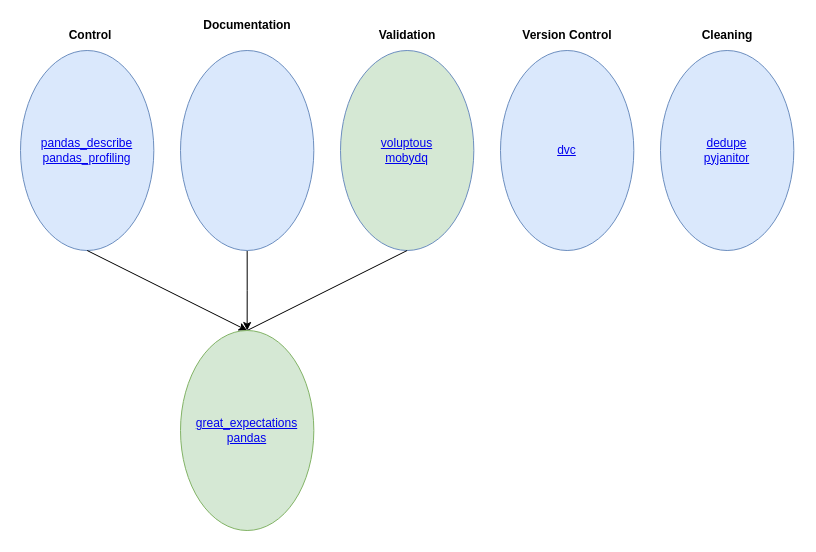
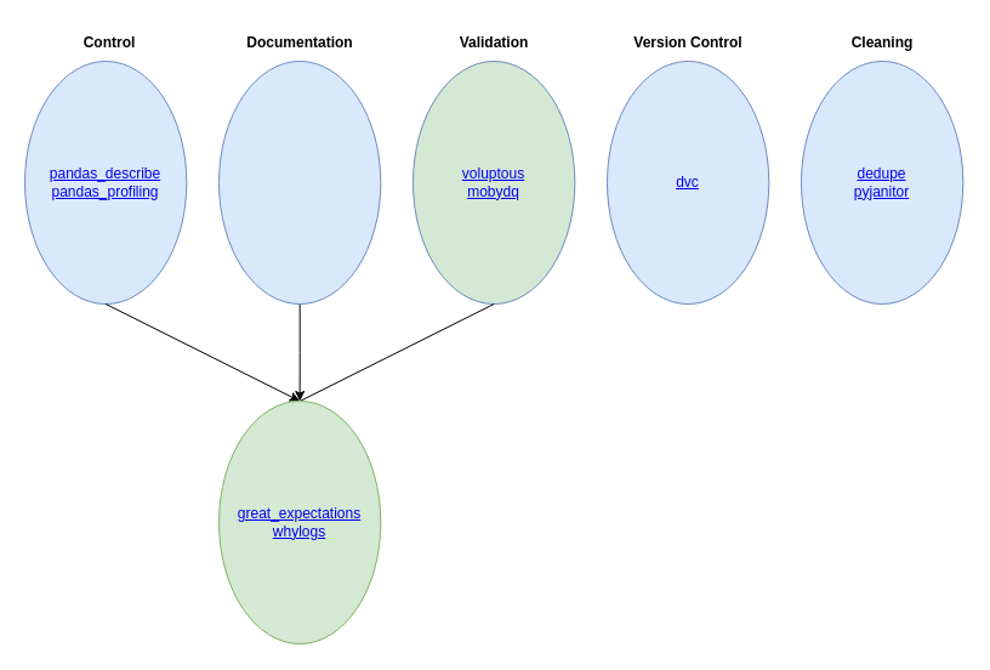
- <mxCell id="12" value="Documentation" style="text;html=1;strokeColor=none;fillColor=none;align=center;verticalAlign=middle;whiteSpace=wrap;rounded=0;fontStyle=1" vertex="1" parent="1"><mxGeometry x="186.66" y="10" width="120" height="30" as="geometry" /></mxCell>
+ <mxCell id="12" value="Documentation" style="text;html=1;strokeColor=none;fillColor=none;align=center;verticalAlign=middle;whiteSpace=wrap;rounded=0;fontStyle=1" vertex="1" parent="1"><mxGeometry x="186.66" y="20" width="120" height="30" as="geometry" /></mxCell>
- <mxCell id="10" value="&lt;a href=&quot;https://github.com/great-expectations/great_expectations&quot;&gt;great_expectations&lt;/a&gt;&lt;br&gt;&lt;a href=&quot;https://github.com/whylabs/whylogs&quot;&gt;pandas&lt;/a&gt;" style="ellipse;whiteSpace=wrap;html=1;direction=south;aspect=fixed;fillColor=#d5e8d4;strokeColor=#82b366;" vertex="1" parent="1"><mxGeometry x="180" y="330" width="133.33" height="200" as="geometry" /></mxCell>
+ <mxCell id="10" value="&lt;a href=&quot;https://github.com/great-expectations/great_expectations&quot;&gt;great_expectations&lt;/a&gt;&lt;br&gt;&lt;a href=&quot;https://github.com/whylabs/whylogs&quot;&gt;whylogs&lt;/a&gt;" style="ellipse;whiteSpace=wrap;html=1;direction=south;aspect=fixed;fillColor=#d5e8d4;strokeColor=#82b366;" vertex="1" parent="1"><mxGeometry x="180" y="330" width="133.33" height="200" as="geometry" /></mxCell>
